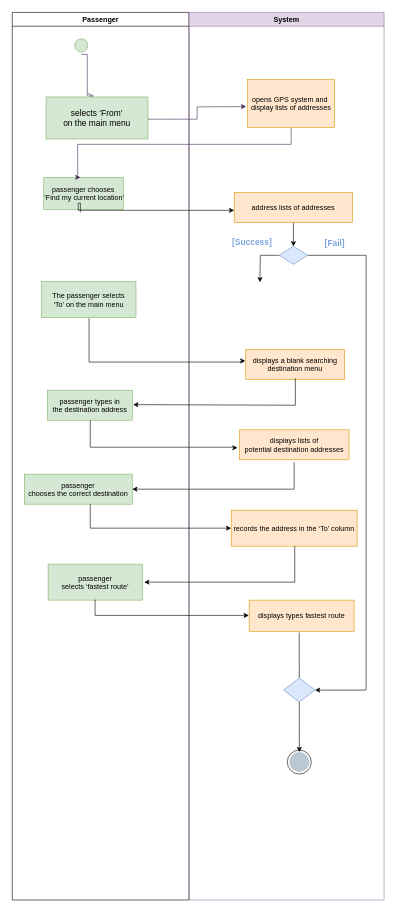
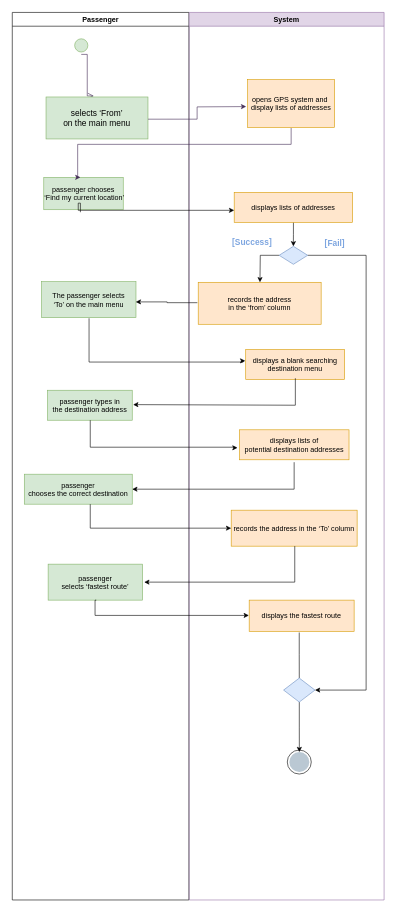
- <mxCell id="14" value="address lists of addresses" style="fillColor=#ffe6cc;strokeColor=#d79b00;" vertex="1" parent="11"><mxGeometry x="75" y="300" width="197.5" height="50" as="geometry" /></mxCell>
+ <mxCell id="14" value="displays lists of addresses" style="fillColor=#ffe6cc;strokeColor=#d79b00;" vertex="1" parent="11"><mxGeometry x="75" y="300" width="197.5" height="50" as="geometry" /></mxCell>
+ <mxCell id="32" value="" style="edgeStyle=orthogonalEdgeStyle;rounded=0;orthogonalLoop=1;jettySize=auto;html=1;fontSize=14;fontColor=#7EA6E0;exitX=-0.007;exitY=0.486;exitDx=0;exitDy=0;exitPerimeter=0;entryX=0.998;entryY=0.562;entryDx=0;entryDy=0;entryPerimeter=0;" edge="1" parent="1" source="19" target="7"><mxGeometry relative="1" as="geometry"><mxPoint x="230" y="500" as="targetPoint" /></mxGeometry></mxCell>
+ <mxCell id="19" value="records the address &#10;in the ‘from’ column" style="fillColor=#ffe6cc;strokeColor=#d79b00;" vertex="1" parent="11"><mxGeometry x="15" y="450" width="205" height="70" as="geometry" /></mxCell>
- <mxCell id="16" value="displays types fastest route" style="fillColor=#ffe6cc;strokeColor=#d79b00;" vertex="1" parent="11"><mxGeometry x="100" y="980" width="175" height="52" as="geometry" /></mxCell>
+ <mxCell id="16" value="displays the fastest route" style="fillColor=#ffe6cc;strokeColor=#d79b00;" vertex="1" parent="11"><mxGeometry x="100" y="980" width="175" height="52" as="geometry" /></mxCell>
